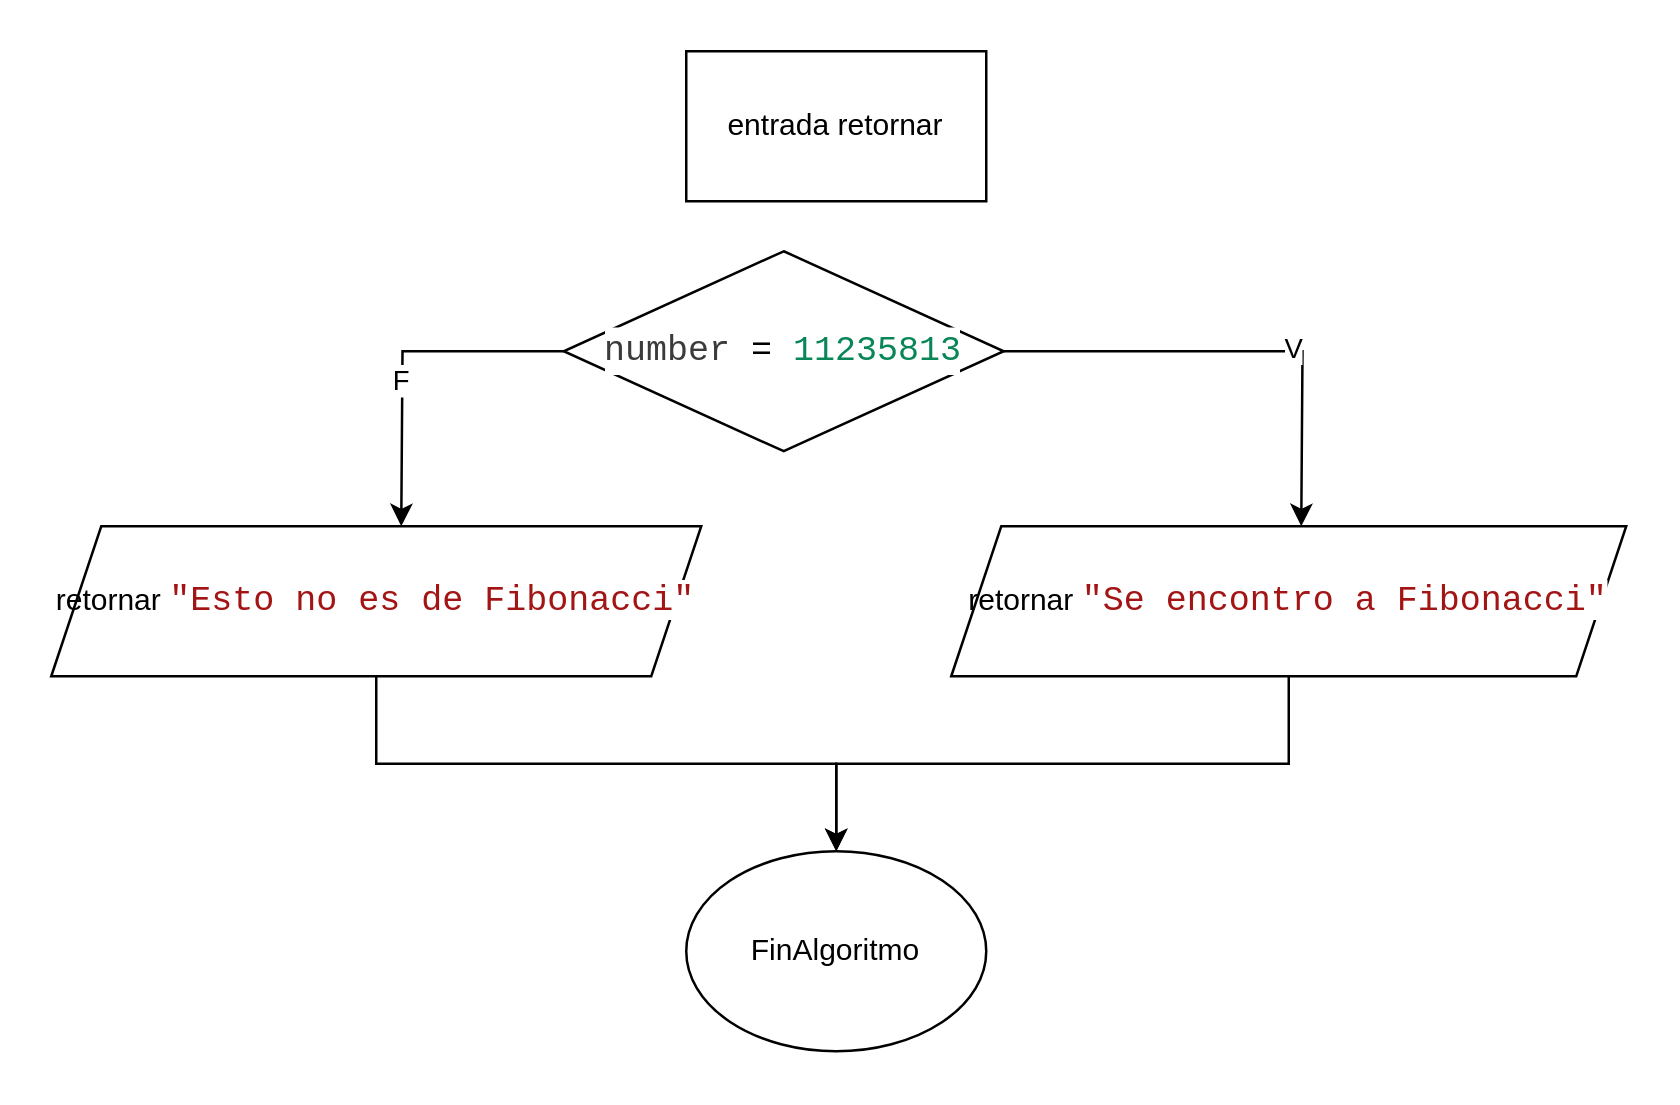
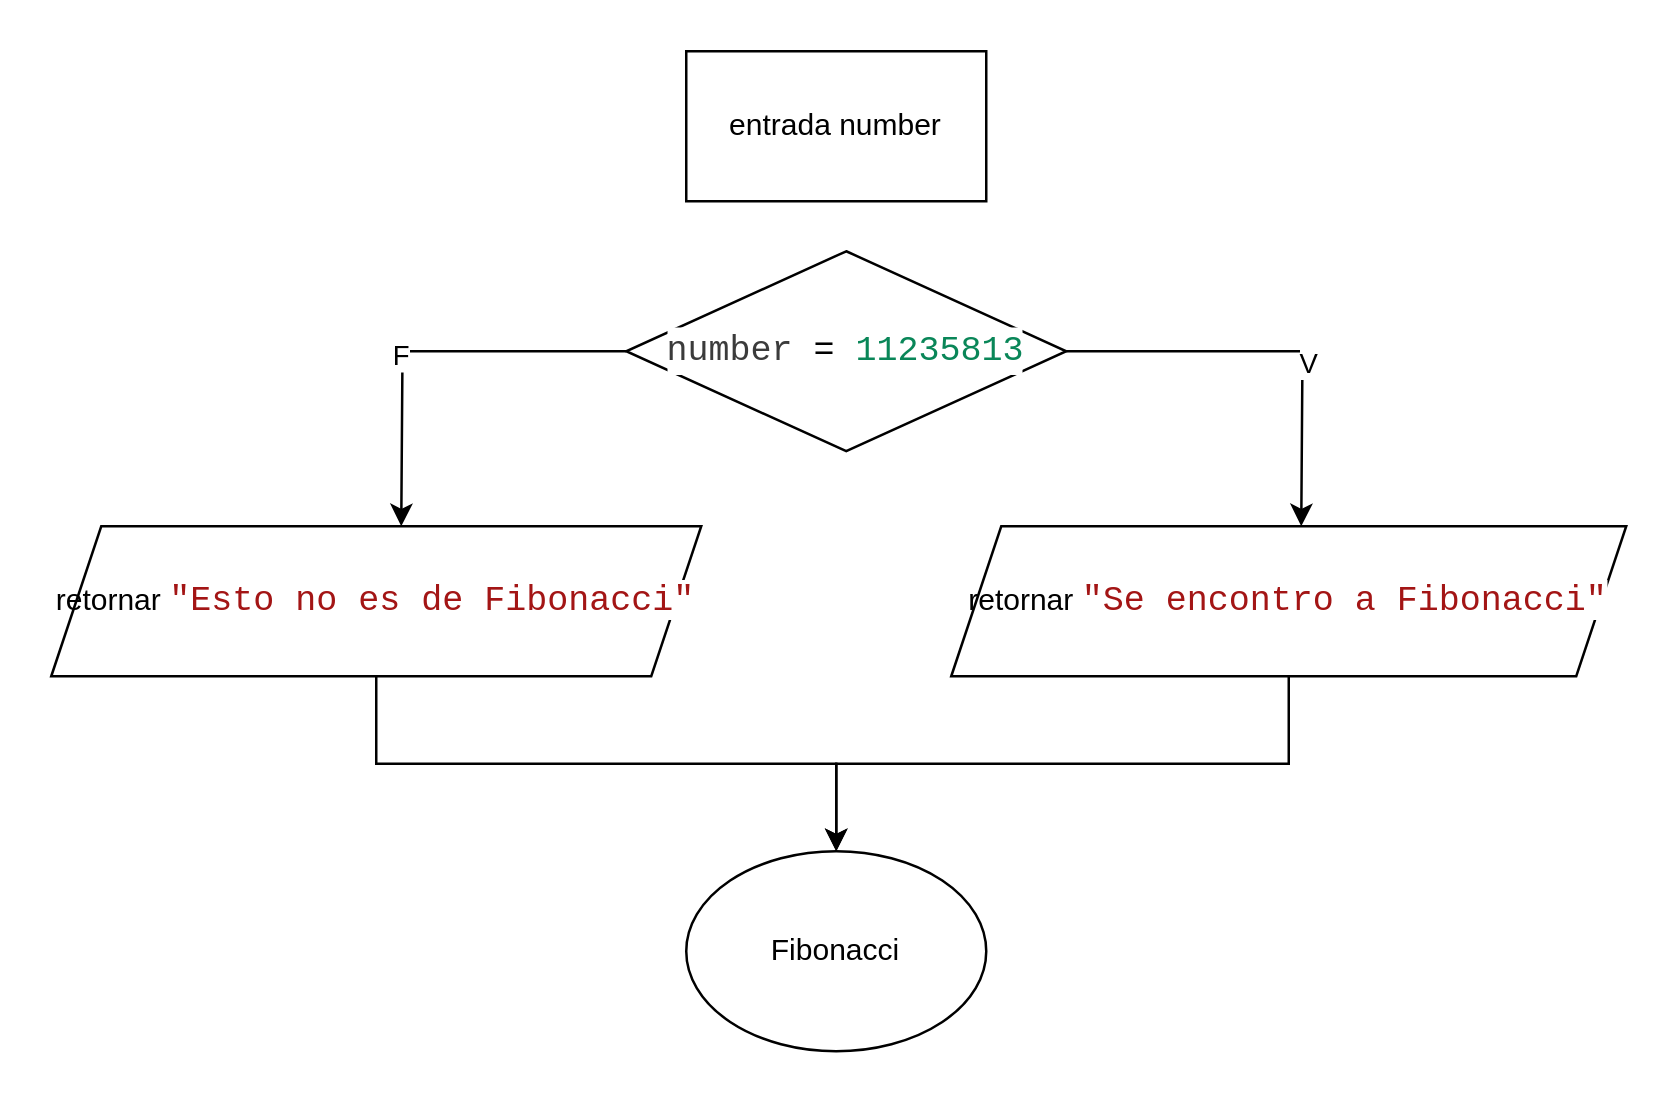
- <mxCell id="2" value="entrada retornar" style="rounded=0;whiteSpace=wrap;html=1;" vertex="1" parent="1"><mxGeometry x="274" y="20" width="120" height="60" as="geometry" /></mxCell>
+ <mxCell id="2" value="entrada number" style="rounded=0;whiteSpace=wrap;html=1;" vertex="1" parent="1"><mxGeometry x="274" y="20" width="120" height="60" as="geometry" /></mxCell>
- <mxCell id="7" value="&lt;br&gt;&lt;div style=&quot;color: #3b3b3b;background-color: #ffffff;font-family: Consolas, 'Courier New', monospace;font-weight: normal;font-size: 14px;line-height: 19px;white-space: pre;&quot;&gt;&lt;div&gt;&lt;span style=&quot;color: #3b3b3b;&quot;&gt;number &lt;/span&gt;&lt;span style=&quot;color: #000000;&quot;&gt;=&lt;/span&gt;&lt;span style=&quot;color: #3b3b3b;&quot;&gt; &lt;/span&gt;&lt;span style=&quot;color: #098658;&quot;&gt;11235813&lt;/span&gt;&lt;/div&gt;&lt;/div&gt;&lt;div&gt;&lt;br/&gt;&lt;/div&gt;" style="rhombus;whiteSpace=wrap;html=1;" vertex="1" parent="1"><mxGeometry x="225" y="100" width="176" height="80" as="geometry" /></mxCell>
+ <mxCell id="7" value="&lt;br&gt;&lt;div style=&quot;color: #3b3b3b;background-color: #ffffff;font-family: Consolas, 'Courier New', monospace;font-weight: normal;font-size: 14px;line-height: 19px;white-space: pre;&quot;&gt;&lt;div&gt;&lt;span style=&quot;color: #3b3b3b;&quot;&gt;number &lt;/span&gt;&lt;span style=&quot;color: #000000;&quot;&gt;=&lt;/span&gt;&lt;span style=&quot;color: #3b3b3b;&quot;&gt; &lt;/span&gt;&lt;span style=&quot;color: #098658;&quot;&gt;11235813&lt;/span&gt;&lt;/div&gt;&lt;/div&gt;&lt;div&gt;&lt;br/&gt;&lt;/div&gt;" style="rhombus;whiteSpace=wrap;html=1;" vertex="1" parent="1"><mxGeometry x="250" y="100" width="176" height="80" as="geometry" /></mxCell>
- <mxCell id="12" value="FinAlgoritmo" style="ellipse;whiteSpace=wrap;html=1;" vertex="1" parent="1"><mxGeometry x="274" y="340" width="120" height="80" as="geometry" /></mxCell>
+ <mxCell id="12" value="Fibonacci" style="ellipse;whiteSpace=wrap;html=1;" vertex="1" parent="1"><mxGeometry x="274" y="340" width="120" height="80" as="geometry" /></mxCell>
